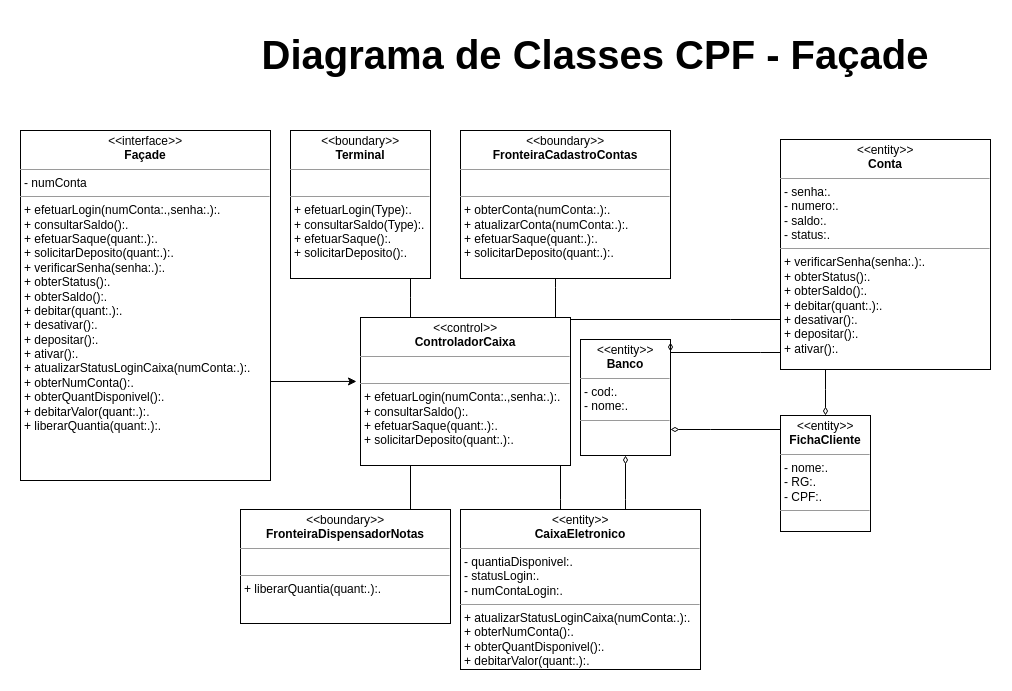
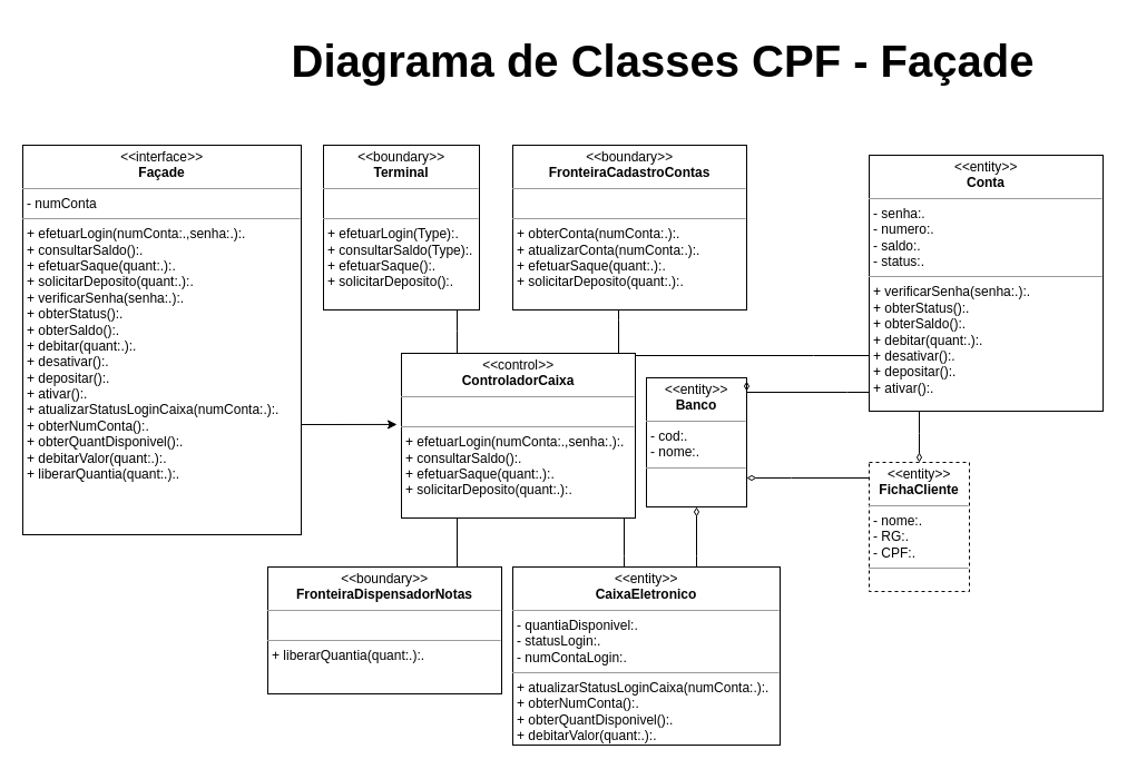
- <mxCell id="18" value="&lt;p style=&quot;margin:0px;margin-top:4px;text-align:center;&quot;&gt;&lt;i&gt;&amp;lt;&amp;lt;&lt;/i&gt;entity&lt;i&gt;&amp;gt;&amp;gt;&lt;/i&gt;&lt;br&gt;&lt;b&gt;FichaCliente&lt;/b&gt;&lt;/p&gt;&lt;hr size=&quot;1&quot;&gt;&lt;p style=&quot;margin:0px;margin-left:4px;&quot;&gt;- nome:.&lt;/p&gt;&lt;p style=&quot;margin:0px;margin-left:4px;&quot;&gt;- RG:.&lt;br&gt;&lt;/p&gt;&lt;p style=&quot;margin:0px;margin-left:4px;&quot;&gt;- CPF:.&lt;/p&gt;&lt;hr size=&quot;1&quot;&gt;&lt;p style=&quot;margin:0px;margin-left:4px;&quot;&gt;&lt;br&gt;&lt;/p&gt;" style="verticalAlign=top;align=left;overflow=fill;fontSize=12;fontFamily=Helvetica;html=1;" parent="1" vertex="1"><mxGeometry x="780" y="415" width="90" height="116" as="geometry" /></mxCell>
+ <mxCell id="18" value="&lt;p style=&quot;margin:0px;margin-top:4px;text-align:center;&quot;&gt;&lt;i&gt;&amp;lt;&amp;lt;&lt;/i&gt;entity&lt;i&gt;&amp;gt;&amp;gt;&lt;/i&gt;&lt;br&gt;&lt;b&gt;FichaCliente&lt;/b&gt;&lt;/p&gt;&lt;hr size=&quot;1&quot;&gt;&lt;p style=&quot;margin:0px;margin-left:4px;&quot;&gt;- nome:.&lt;/p&gt;&lt;p style=&quot;margin:0px;margin-left:4px;&quot;&gt;- RG:.&lt;br&gt;&lt;/p&gt;&lt;p style=&quot;margin:0px;margin-left:4px;&quot;&gt;- CPF:.&lt;/p&gt;&lt;hr size=&quot;1&quot;&gt;&lt;p style=&quot;margin:0px;margin-left:4px;&quot;&gt;&lt;br&gt;&lt;/p&gt;" style="verticalAlign=top;align=left;overflow=fill;fontSize=12;fontFamily=Helvetica;html=1;dashed=1;" parent="1" vertex="1"><mxGeometry x="780" y="415" width="90" height="116" as="geometry" /></mxCell>
